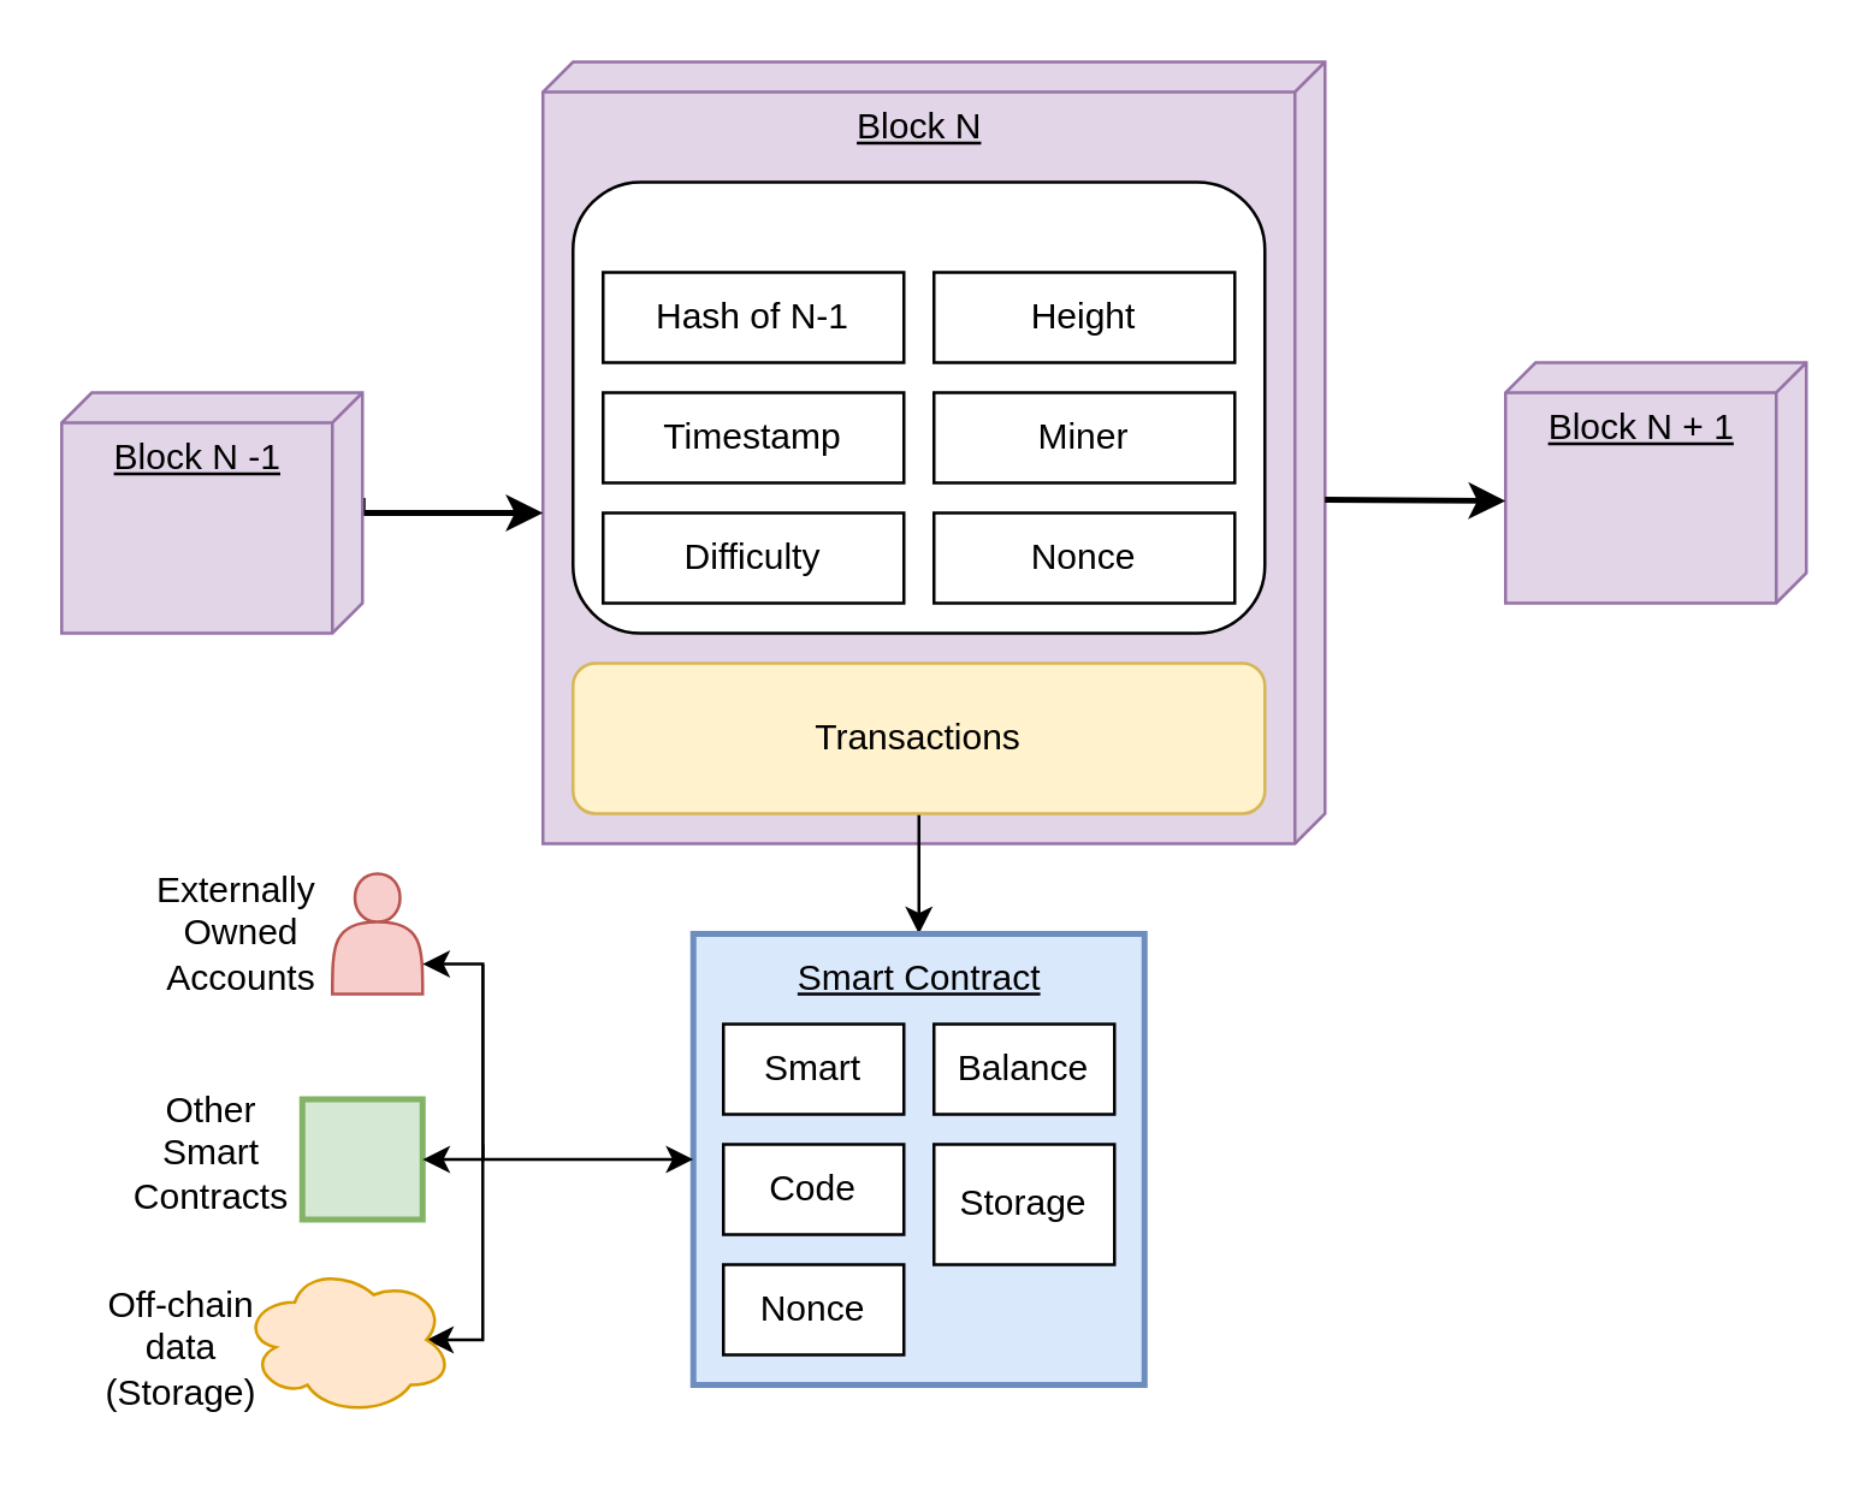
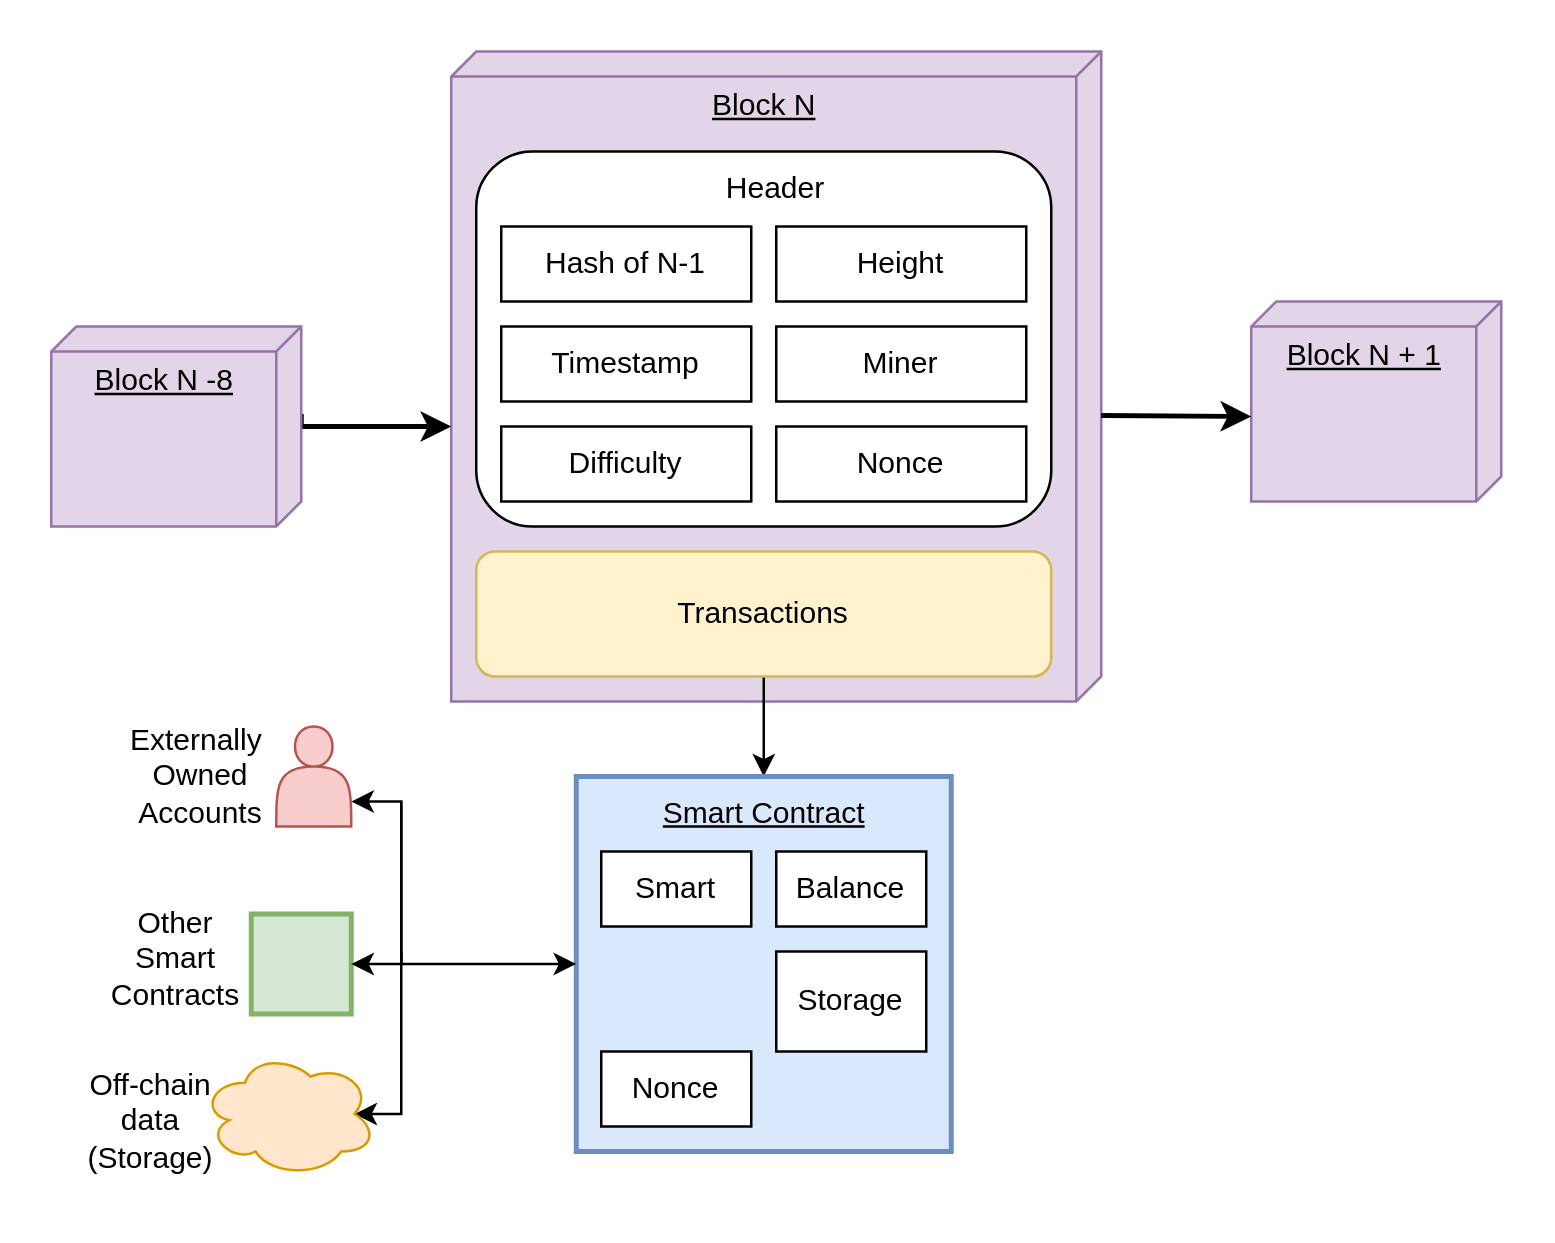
+ <mxCell id="31" value="Header" style="text;html=1;strokeColor=none;fillColor=none;align=center;verticalAlign=middle;whiteSpace=wrap;rounded=0;fontStyle=0" parent="1" vertex="1"><mxGeometry x="270" y="60" width="80" height="30" as="geometry" /></mxCell>
- <mxCell id="5" value="Block N -1" style="verticalAlign=top;align=center;spacingTop=8;spacingLeft=2;spacingRight=12;shape=cube;size=10;direction=south;fontStyle=4;html=1;fillColor=#e1d5e7;strokeColor=#9673a6;" parent="1" vertex="1"><mxGeometry x="20" y="130" width="100" height="80" as="geometry" /></mxCell>
+ <mxCell id="5" value="Block N -8" style="verticalAlign=top;align=center;spacingTop=8;spacingLeft=2;spacingRight=12;shape=cube;size=10;direction=south;fontStyle=4;html=1;fillColor=#e1d5e7;strokeColor=#9673a6;" parent="1" vertex="1"><mxGeometry x="20" y="130" width="100" height="80" as="geometry" /></mxCell>
- <mxCell id="19" value="Code" style="rounded=0;whiteSpace=wrap;html=1;strokeWidth=1;" parent="1" vertex="1"><mxGeometry x="240" y="380" width="60" height="30" as="geometry" /></mxCell>
